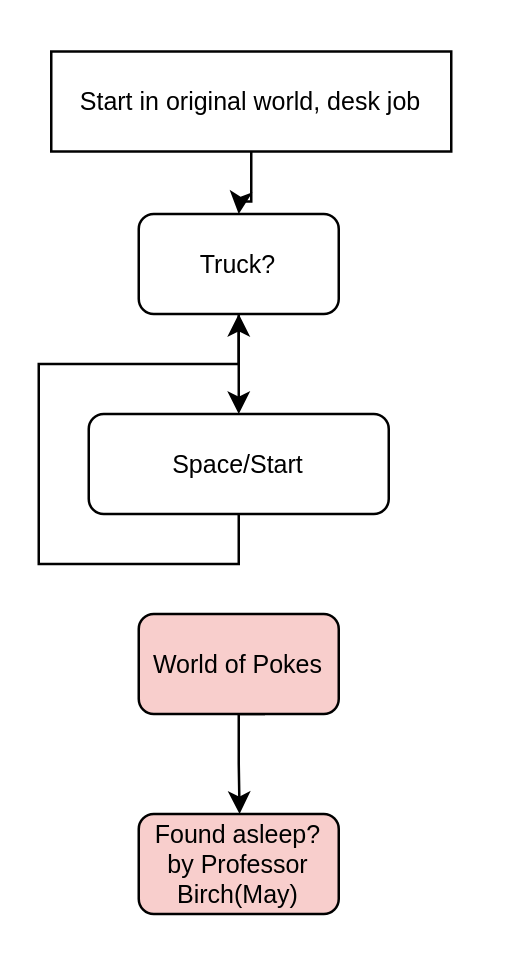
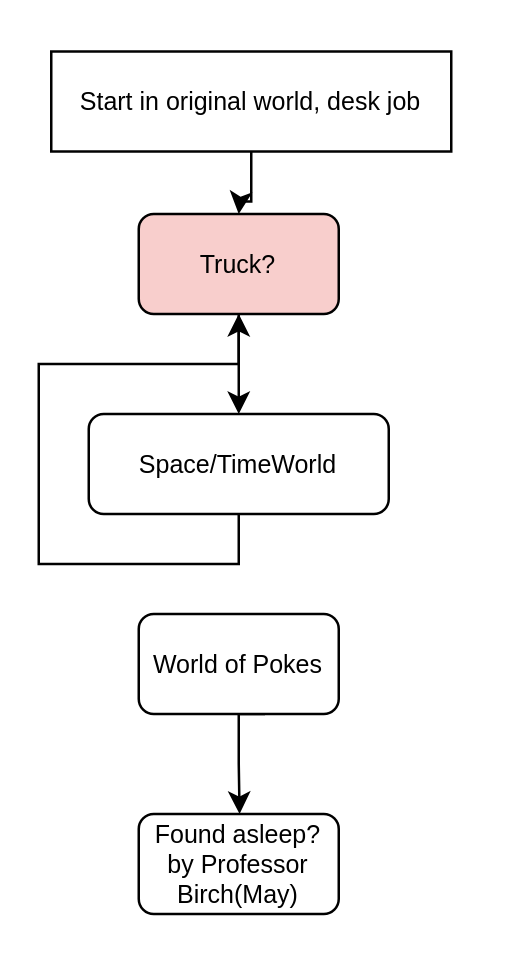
- <mxCell id="5" value="Truck?" style="rounded=1;whiteSpace=wrap;html=1;fontSize=10;" vertex="1" parent="1"><mxGeometry x="55" y="85" width="80" height="40" as="geometry" /></mxCell>
+ <mxCell id="5" value="Truck?" style="rounded=1;whiteSpace=wrap;html=1;fontSize=10;fillColor=#f8cecc;" vertex="1" parent="1"><mxGeometry x="55" y="85" width="80" height="40" as="geometry" /></mxCell>
- <mxCell id="10" value="Space/Start" style="rounded=1;whiteSpace=wrap;html=1;fontSize=10;" vertex="1" parent="1"><mxGeometry x="35" y="165" width="120" height="40" as="geometry" /></mxCell>
+ <mxCell id="10" value="Space/TimeWorld" style="rounded=1;whiteSpace=wrap;html=1;fontSize=10;" vertex="1" parent="1"><mxGeometry x="35" y="165" width="120" height="40" as="geometry" /></mxCell>
- <mxCell id="8" value="World of Pokes" style="rounded=1;whiteSpace=wrap;html=1;fontSize=10;fillColor=#f8cecc;" vertex="1" parent="1"><mxGeometry x="55" y="245" width="80" height="40" as="geometry" /></mxCell>
+ <mxCell id="8" value="World of Pokes" style="rounded=1;whiteSpace=wrap;html=1;fontSize=10;" vertex="1" parent="1"><mxGeometry x="55" y="245" width="80" height="40" as="geometry" /></mxCell>
- <mxCell id="11" value="Found asleep? by Professor Birch(May)" style="rounded=1;whiteSpace=wrap;html=1;fontSize=10;fillColor=#f8cecc;" vertex="1" parent="1"><mxGeometry x="55" y="325" width="80" height="40" as="geometry" /></mxCell>
+ <mxCell id="11" value="Found asleep? by Professor Birch(May)" style="rounded=1;whiteSpace=wrap;html=1;fontSize=10;" vertex="1" parent="1"><mxGeometry x="55" y="325" width="80" height="40" as="geometry" /></mxCell>
